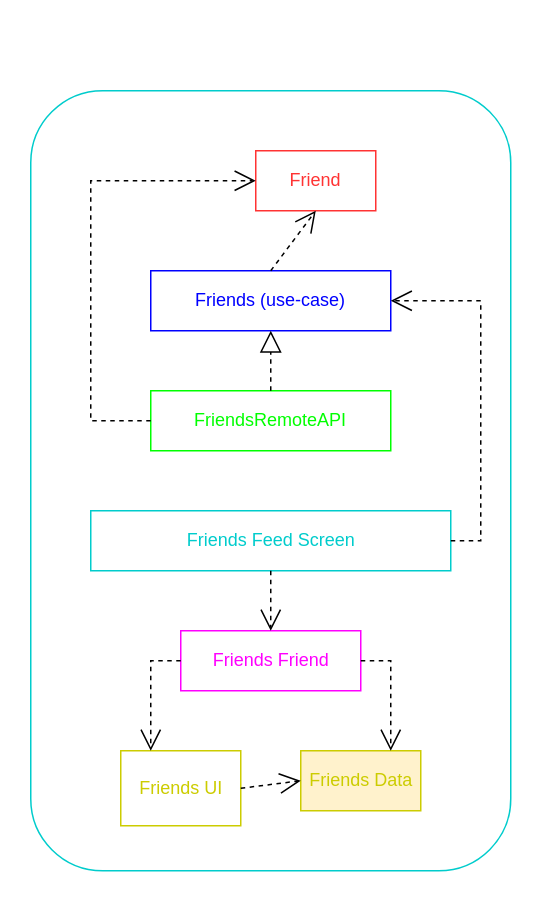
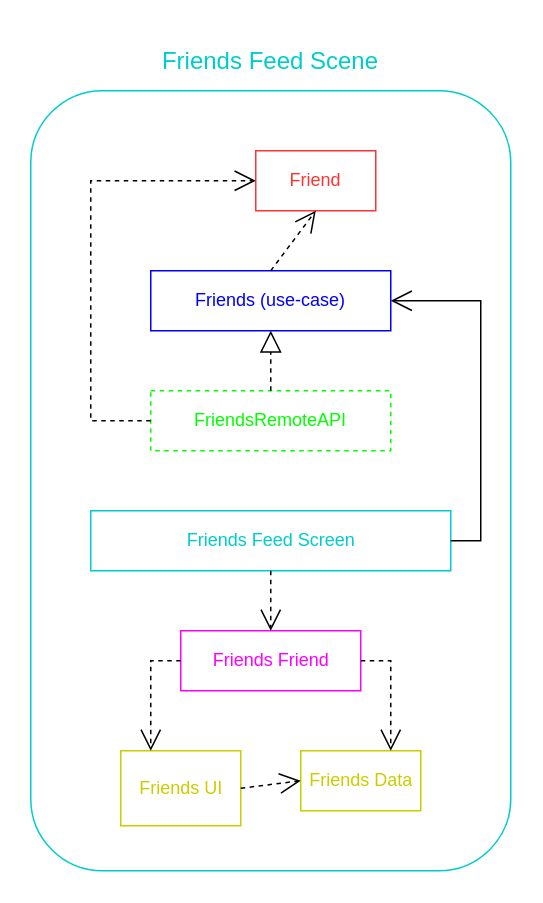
+ <mxCell id="19" value="&lt;font style=&quot;font-size: 16px&quot;&gt;Friends Feed Scene&lt;/font&gt;" style="text;html=1;strokeColor=none;fillColor=none;align=center;verticalAlign=middle;whiteSpace=wrap;rounded=0;fontColor=#00CCCC;" vertex="1" parent="1"><mxGeometry x="100" y="20" width="160" height="40" as="geometry" /></mxCell>
- <mxCell id="18" value="" style="endArrow=open;endSize=12;dashed=1;html=1;rounded=0;fontColor=#00FF00;strokeWidth=1;exitX=1;exitY=0.5;exitDx=0;exitDy=0;entryX=1;entryY=0.5;entryDx=0;entryDy=0;" edge="1" parent="1" source="16" target="4"><mxGeometry width="160" relative="1" as="geometry"><mxPoint x="340" y="320" as="sourcePoint" /><mxPoint x="340" y="280" as="targetPoint" /><Array as="points"><mxPoint x="320" y="360" /><mxPoint x="320" y="200" /></Array></mxGeometry></mxCell>
+ <mxCell id="18" value="" style="endArrow=open;endSize=12;dashed=0;html=1;rounded=0;fontColor=#00FF00;strokeWidth=1;exitX=1;exitY=0.5;exitDx=0;exitDy=0;entryX=1;entryY=0.5;entryDx=0;entryDy=0;" edge="1" parent="1" source="16" target="4"><mxGeometry width="160" relative="1" as="geometry"><mxPoint x="340" y="320" as="sourcePoint" /><mxPoint x="340" y="280" as="targetPoint" /><Array as="points"><mxPoint x="320" y="360" /><mxPoint x="320" y="200" /></Array></mxGeometry></mxCell>
- <mxCell id="5" value="&lt;font color=&quot;#00ff00&quot;&gt;FriendsRemoteAPI&lt;/font&gt;" style="rounded=0;whiteSpace=wrap;html=1;fontColor=#0000FF;strokeColor=#00FF00;" vertex="1" parent="1"><mxGeometry x="100" y="260" width="160" height="40" as="geometry" /></mxCell>
+ <mxCell id="5" value="&lt;font color=&quot;#00ff00&quot;&gt;FriendsRemoteAPI&lt;/font&gt;" style="rounded=0;whiteSpace=wrap;html=1;fontColor=#0000FF;strokeColor=#00FF00;dashed=1;" vertex="1" parent="1"><mxGeometry x="100" y="260" width="160" height="40" as="geometry" /></mxCell>
- <mxCell id="10" value="&lt;font color=&quot;#cccc00&quot;&gt;Friends Data&lt;/font&gt;" style="html=1;fontColor=#00FF00;strokeColor=#CCCC00;fillColor=#fff2cc;" vertex="1" parent="1"><mxGeometry x="200" y="500" width="80" height="40" as="geometry" /></mxCell>
+ <mxCell id="10" value="&lt;font color=&quot;#cccc00&quot;&gt;Friends Data&lt;/font&gt;" style="html=1;fontColor=#00FF00;strokeColor=#CCCC00;" vertex="1" parent="1"><mxGeometry x="200" y="500" width="80" height="40" as="geometry" /></mxCell>
